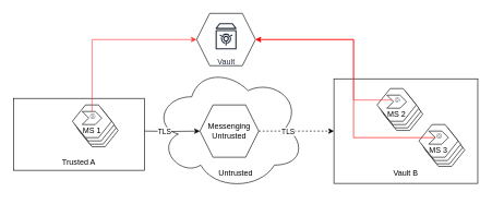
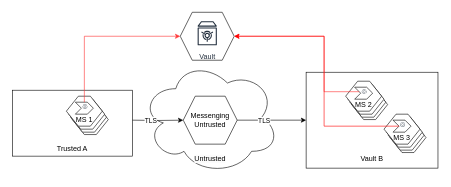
- <mxCell id="30" style="edgeStyle=orthogonalEdgeStyle;rounded=0;orthogonalLoop=1;jettySize=auto;html=1;exitX=1;exitY=0.5;exitDx=0;exitDy=0;dashed=1;" edge="1" parent="1" source="23" target="3"><mxGeometry relative="1" as="geometry"><mxPoint x="520" y="200" as="targetPoint" /><Array as="points"><mxPoint x="510" y="200" /><mxPoint x="510" y="200" /></Array></mxGeometry></mxCell>
+ <mxCell id="30" style="edgeStyle=orthogonalEdgeStyle;rounded=0;orthogonalLoop=1;jettySize=auto;html=1;exitX=1;exitY=0.5;exitDx=0;exitDy=0;" edge="1" parent="1" source="23" target="3"><mxGeometry relative="1" as="geometry"><mxPoint x="520" y="200" as="targetPoint" /><Array as="points"><mxPoint x="510" y="200" /><mxPoint x="510" y="200" /></Array></mxGeometry></mxCell>
- <mxCell id="24" value="&lt;span style=&quot;color: rgb(0, 0, 0); font-family: Helvetica; font-size: 12px; font-style: normal; font-variant-ligatures: normal; font-variant-caps: normal; font-weight: 400; letter-spacing: normal; orphans: 2; text-align: center; text-indent: 0px; text-transform: none; widows: 2; word-spacing: 0px; -webkit-text-stroke-width: 0px; background-color: rgb(251, 251, 251); text-decoration-thickness: initial; text-decoration-style: initial; text-decoration-color: initial; float: none; display: inline !important;&quot;&gt;Untrusted&lt;/span&gt;" style="text;html=1;strokeColor=none;fillColor=none;align=center;verticalAlign=middle;whiteSpace=wrap;rounded=0;" vertex="1" parent="1"><mxGeometry x="330" y="250" width="60" height="30" as="geometry" /></mxCell>
+ <mxCell id="24" value="&lt;span style=&quot;color: rgb(0, 0, 0); font-family: Helvetica; font-size: 12px; font-style: normal; font-variant-ligatures: normal; font-variant-caps: normal; font-weight: 400; letter-spacing: normal; orphans: 2; text-align: center; text-indent: 0px; text-transform: none; widows: 2; word-spacing: 0px; -webkit-text-stroke-width: 0px; background-color: rgb(251, 251, 251); text-decoration-thickness: initial; text-decoration-style: initial; text-decoration-color: initial; float: none; display: inline !important;&quot;&gt;Untrusted&lt;/span&gt;" style="text;html=1;strokeColor=none;fillColor=none;align=center;verticalAlign=middle;whiteSpace=wrap;rounded=0;" vertex="1" parent="1"><mxGeometry x="320" y="250" width="60" height="30" as="geometry" /></mxCell>
